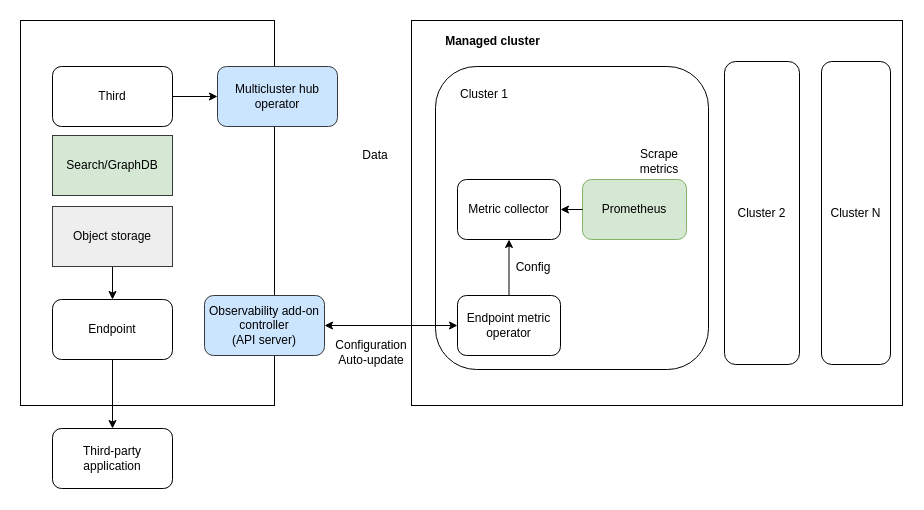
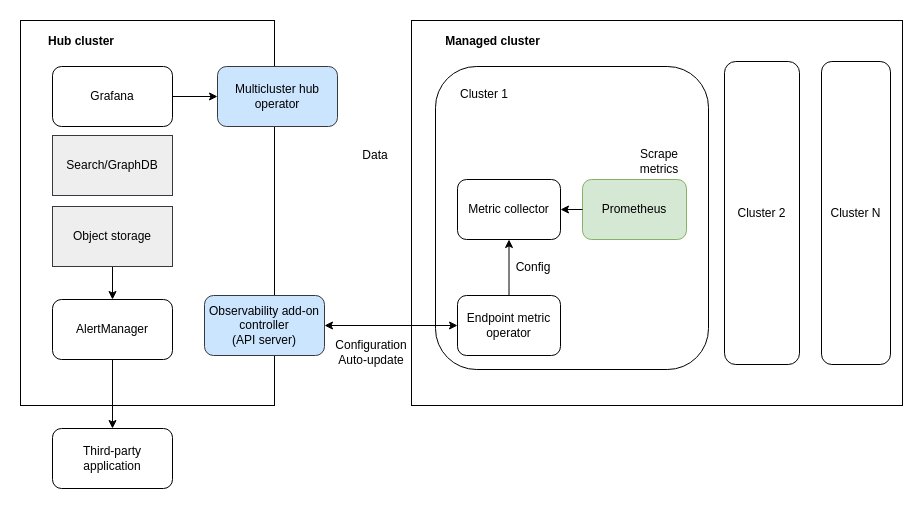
+ <mxCell id="20" value="&lt;b&gt;Hub cluster&lt;/b&gt;" style="text;html=1;strokeColor=none;fillColor=none;align=center;verticalAlign=middle;whiteSpace=wrap;rounded=0;" vertex="1" parent="1"><mxGeometry x="35" y="26" width="92" height="30" as="geometry" /></mxCell>
- <mxCell id="12" value="Third" style="rounded=1;whiteSpace=wrap;html=1;" vertex="1" parent="1"><mxGeometry x="52" y="66" width="120" height="60" as="geometry" /></mxCell>
+ <mxCell id="12" value="Grafana" style="rounded=1;whiteSpace=wrap;html=1;" vertex="1" parent="1"><mxGeometry x="52" y="66" width="120" height="60" as="geometry" /></mxCell>
- <mxCell id="14" value="Search/GraphDB" style="rounded=0;whiteSpace=wrap;html=1;fillColor=#d5e8d4;strokeColor=#36393d;" vertex="1" parent="1"><mxGeometry x="52" y="135" width="120" height="60" as="geometry" /></mxCell>
+ <mxCell id="14" value="Search/GraphDB" style="rounded=0;whiteSpace=wrap;html=1;fillColor=#eeeeee;strokeColor=#36393d;" vertex="1" parent="1"><mxGeometry x="52" y="135" width="120" height="60" as="geometry" /></mxCell>
- <mxCell id="18" value="Endpoint" style="rounded=1;whiteSpace=wrap;html=1;" vertex="1" parent="1"><mxGeometry x="52" y="299" width="120" height="60" as="geometry" /></mxCell>
+ <mxCell id="18" value="AlertManager" style="rounded=1;whiteSpace=wrap;html=1;" vertex="1" parent="1"><mxGeometry x="52" y="299" width="120" height="60" as="geometry" /></mxCell>
